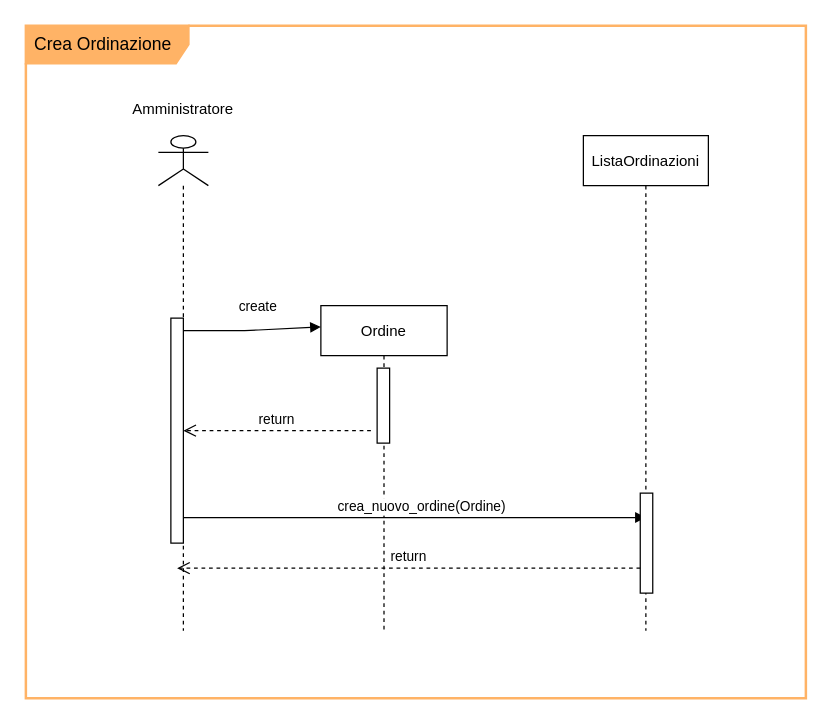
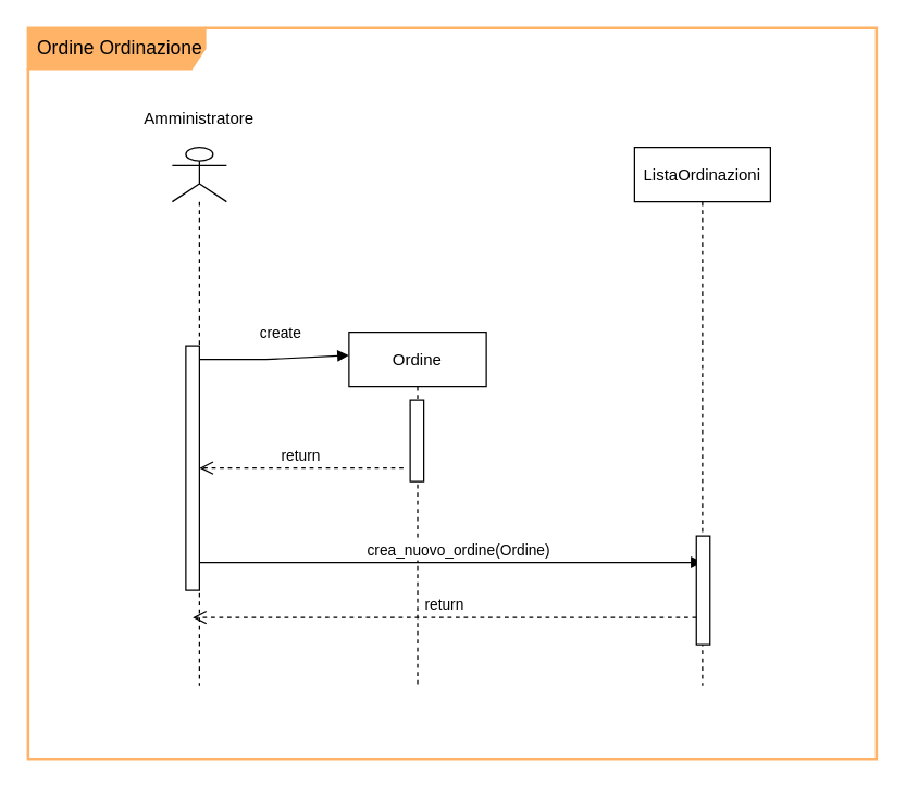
- <mxCell id="13" value="&lt;font style=&quot;font-size: 14px&quot;&gt;Crea Ordinazione&lt;/font&gt;" style="shape=umlFrame;whiteSpace=wrap;html=1;width=130;height=30;boundedLbl=1;verticalAlign=middle;align=left;spacingLeft=5;fillColor=#FFB366;strokeColor=#FFB366;strokeWidth=2;" vertex="1" parent="1"><mxGeometry x="20" y="20" width="624" height="538" as="geometry" /></mxCell>
+ <mxCell id="13" value="&lt;font style=&quot;font-size: 14px&quot;&gt;Ordine Ordinazione&lt;/font&gt;" style="shape=umlFrame;whiteSpace=wrap;html=1;width=130;height=30;boundedLbl=1;verticalAlign=middle;align=left;spacingLeft=5;fillColor=#FFB366;strokeColor=#FFB366;strokeWidth=2;" vertex="1" parent="1"><mxGeometry x="20" y="20" width="624" height="538" as="geometry" /></mxCell>
